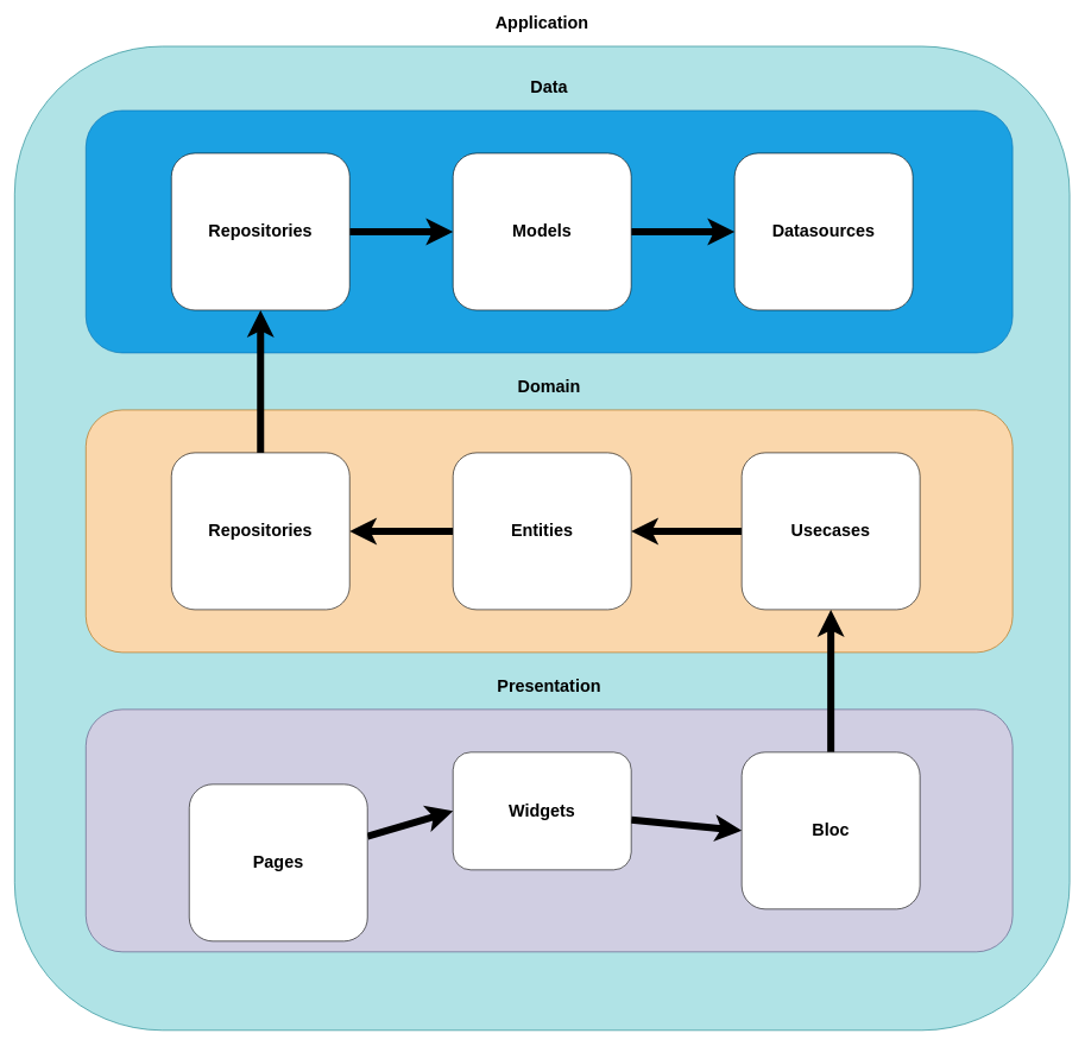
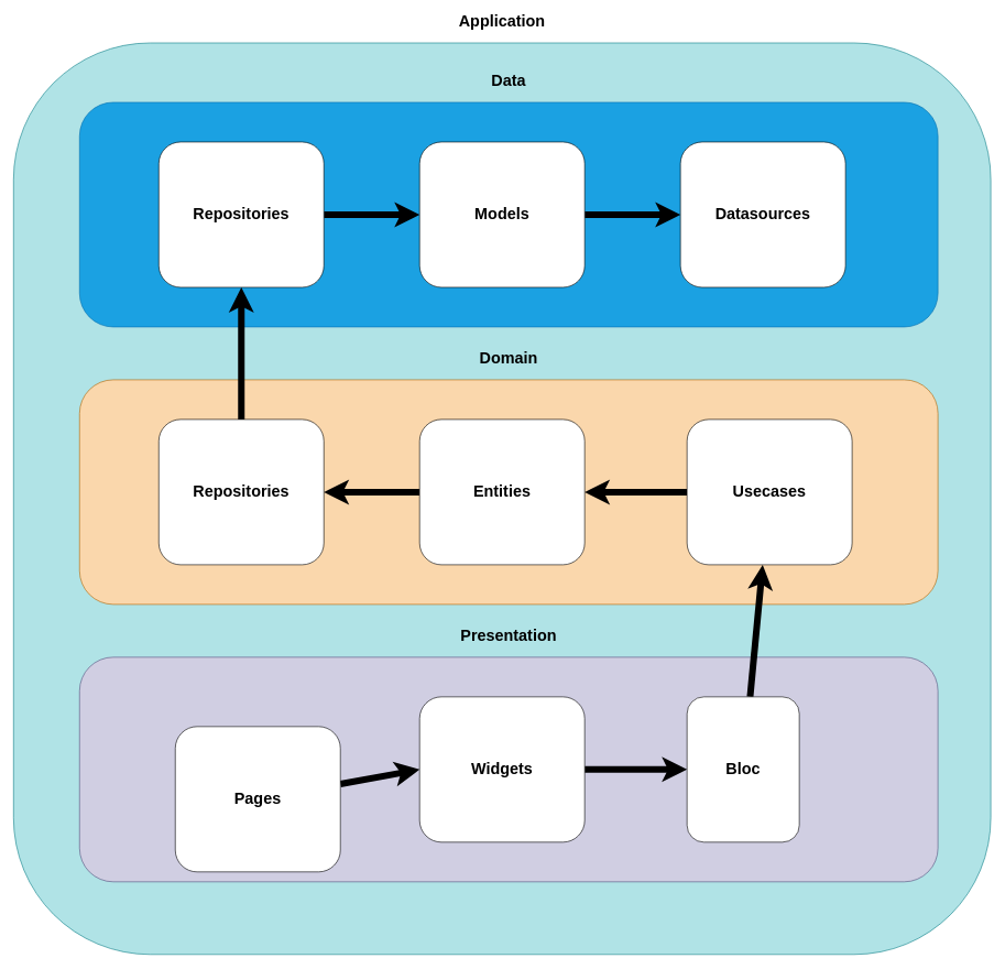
- <mxCell id="15" value="&lt;h1&gt;Widgets&lt;/h1&gt;" style="rounded=1;whiteSpace=wrap;html=1;labelPosition=center;verticalLabelPosition=middle;align=center;verticalAlign=middle;" vertex="1" parent="1"><mxGeometry x="635" y="1010" width="250" height="165" as="geometry" /></mxCell>
+ <mxCell id="15" value="&lt;h1&gt;Widgets&lt;/h1&gt;" style="rounded=1;whiteSpace=wrap;html=1;labelPosition=center;verticalLabelPosition=middle;align=center;verticalAlign=middle;" vertex="1" parent="1"><mxGeometry x="635" y="1010" width="250" height="220" as="geometry" /></mxCell>
- <mxCell id="13" value="&lt;h1&gt;Bloc&lt;/h1&gt;" style="rounded=1;whiteSpace=wrap;html=1;labelPosition=center;verticalLabelPosition=middle;align=center;verticalAlign=middle;" vertex="1" parent="1"><mxGeometry x="1040" y="1010" width="250" height="220" as="geometry" /></mxCell>
+ <mxCell id="13" value="&lt;h1&gt;Bloc&lt;/h1&gt;" style="rounded=1;whiteSpace=wrap;html=1;labelPosition=center;verticalLabelPosition=middle;align=center;verticalAlign=middle;" vertex="1" parent="1"><mxGeometry x="1040" y="1010" width="170" height="220" as="geometry" /></mxCell>
